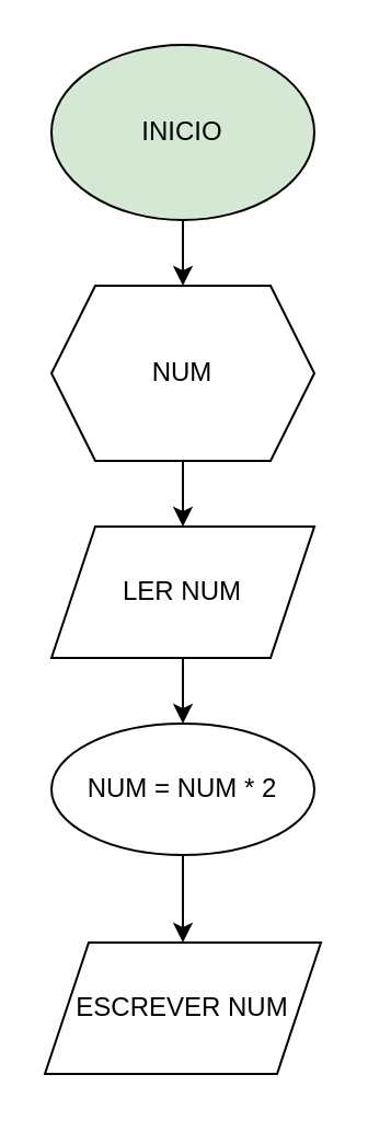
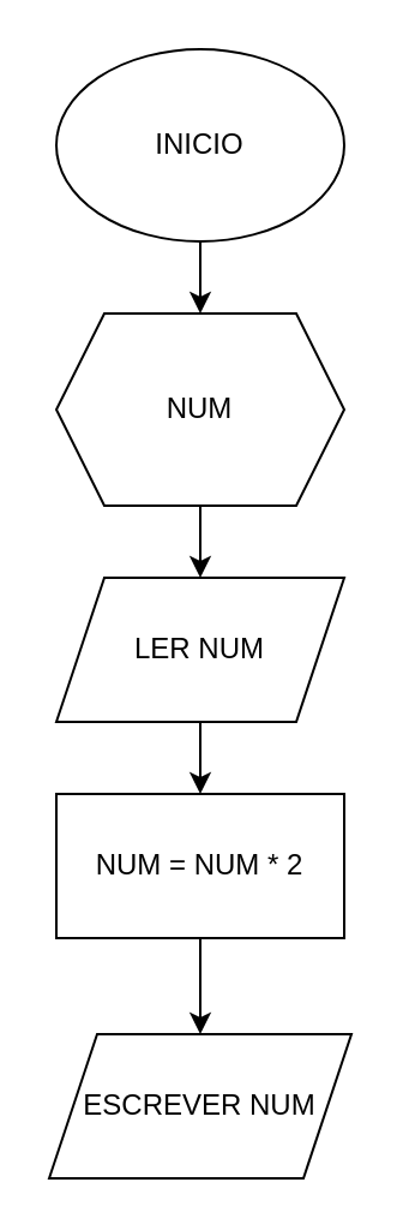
- <mxCell id="3" value="INICIO" style="ellipse;whiteSpace=wrap;html=1;fillColor=#d5e8d4;" vertex="1" parent="1"><mxGeometry x="23" y="20" width="120" height="80" as="geometry" /></mxCell>
+ <mxCell id="3" value="INICIO" style="ellipse;whiteSpace=wrap;html=1;" vertex="1" parent="1"><mxGeometry x="23" y="20" width="120" height="80" as="geometry" /></mxCell>
- <mxCell id="9" value="NUM = NUM * 2" style="ellipse;whiteSpace=wrap;html=1;" vertex="1" parent="1"><mxGeometry x="23" y="330" width="120" height="60" as="geometry" /></mxCell>
+ <mxCell id="9" value="NUM = NUM * 2" style="rounded=0;whiteSpace=wrap;html=1;" vertex="1" parent="1"><mxGeometry x="23" y="330" width="120" height="60" as="geometry" /></mxCell>
